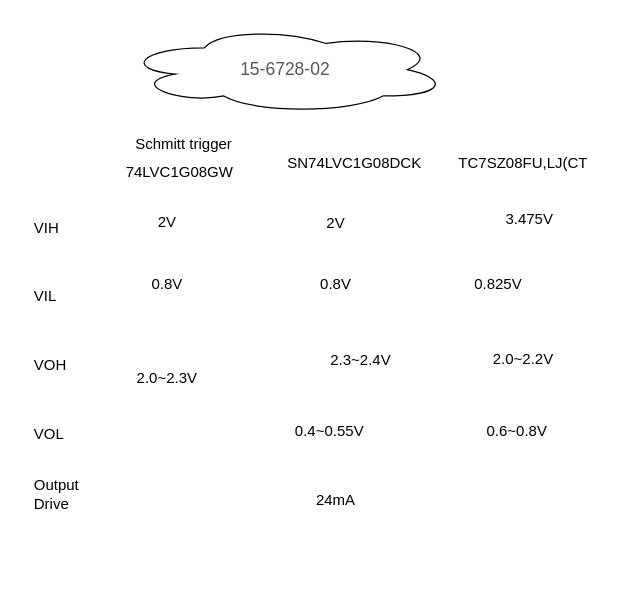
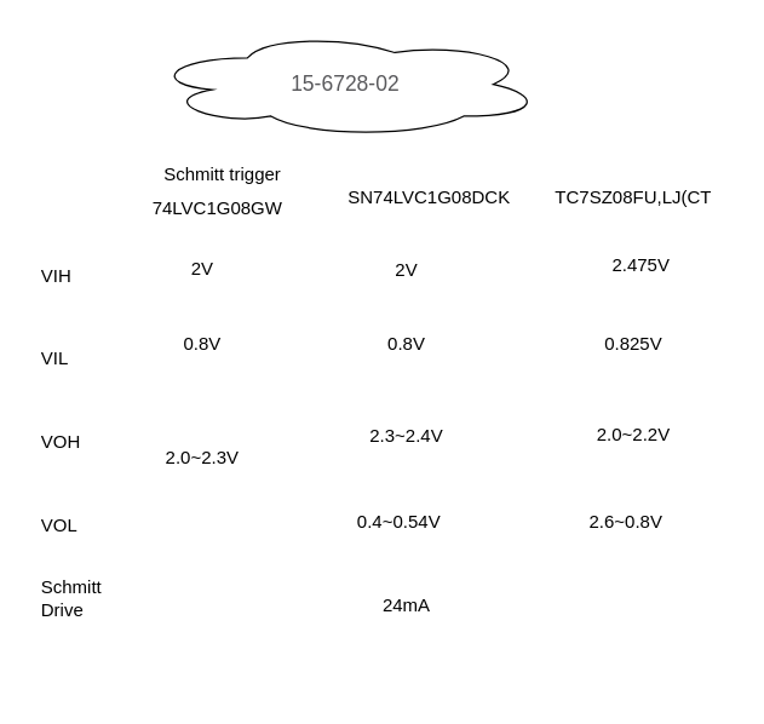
- <mxCell id="22" value="3.475V" style="text;html=1;align=center;verticalAlign=middle;resizable=0;points=[];autosize=1;strokeColor=none;fillColor=none;" vertex="1" parent="1"><mxGeometry x="393" y="160" width="60" height="30" as="geometry" /></mxCell>
+ <mxCell id="22" value="2.475V" style="text;html=1;align=center;verticalAlign=middle;resizable=0;points=[];autosize=1;strokeColor=none;fillColor=none;" vertex="1" parent="1"><mxGeometry x="393" y="160" width="60" height="30" as="geometry" /></mxCell>
- <mxCell id="23" value="0.825V" style="text;html=1;align=center;verticalAlign=middle;resizable=0;points=[];autosize=1;strokeColor=none;fillColor=none;" vertex="1" parent="1"><mxGeometry x="368" y="212" width="60" height="30" as="geometry" /></mxCell>
+ <mxCell id="23" value="0.825V" style="text;html=1;align=center;verticalAlign=middle;resizable=0;points=[];autosize=1;strokeColor=none;fillColor=none;" vertex="1" parent="1"><mxGeometry x="388" y="212" width="60" height="30" as="geometry" /></mxCell>
- <mxCell id="30" value="2.3~2.4V" style="text;html=1;align=center;verticalAlign=middle;resizable=0;points=[];autosize=1;strokeColor=none;fillColor=none;" vertex="1" parent="1"><mxGeometry x="253" y="273" width="70" height="30" as="geometry" /></mxCell>
+ <mxCell id="30" value="2.3~2.4V" style="text;html=1;align=center;verticalAlign=middle;resizable=0;points=[];autosize=1;strokeColor=none;fillColor=none;" vertex="1" parent="1"><mxGeometry x="233" y="273" width="70" height="30" as="geometry" /></mxCell>
- <mxCell id="31" value="0.4~0.55V" style="text;html=1;align=center;verticalAlign=middle;resizable=0;points=[];autosize=1;strokeColor=none;fillColor=none;" vertex="1" parent="1"><mxGeometry x="223" y="330" width="80" height="30" as="geometry" /></mxCell>
+ <mxCell id="31" value="0.4~0.54V" style="text;html=1;align=center;verticalAlign=middle;resizable=0;points=[];autosize=1;strokeColor=none;fillColor=none;" vertex="1" parent="1"><mxGeometry x="223" y="330" width="80" height="30" as="geometry" /></mxCell>
- <mxCell id="25" value="0.6~0.8V" style="text;html=1;align=center;verticalAlign=middle;resizable=0;points=[];autosize=1;strokeColor=none;fillColor=none;" vertex="1" parent="1"><mxGeometry x="378" y="330" width="70" height="30" as="geometry" /></mxCell>
+ <mxCell id="25" value="2.6~0.8V" style="text;html=1;align=center;verticalAlign=middle;resizable=0;points=[];autosize=1;strokeColor=none;fillColor=none;" vertex="1" parent="1"><mxGeometry x="378" y="330" width="70" height="30" as="geometry" /></mxCell>
- <mxCell id="12" value="Output Drive" style="shape=partialRectangle;html=1;whiteSpace=wrap;connectable=0;strokeColor=inherit;overflow=hidden;fillColor=none;top=0;left=0;bottom=0;right=0;pointerEvents=1;fontSize=12;align=left;spacingLeft=5;" vertex="1" parent="11"><mxGeometry width="60" height="40" as="geometry"><mxRectangle width="60" height="40" as="alternateBounds" /></mxGeometry></mxCell>
+ <mxCell id="12" value="Schmitt Drive" style="shape=partialRectangle;html=1;whiteSpace=wrap;connectable=0;strokeColor=inherit;overflow=hidden;fillColor=none;top=0;left=0;bottom=0;right=0;pointerEvents=1;fontSize=12;align=left;spacingLeft=5;" vertex="1" parent="11"><mxGeometry width="60" height="40" as="geometry"><mxRectangle width="60" height="40" as="alternateBounds" /></mxGeometry></mxCell>
